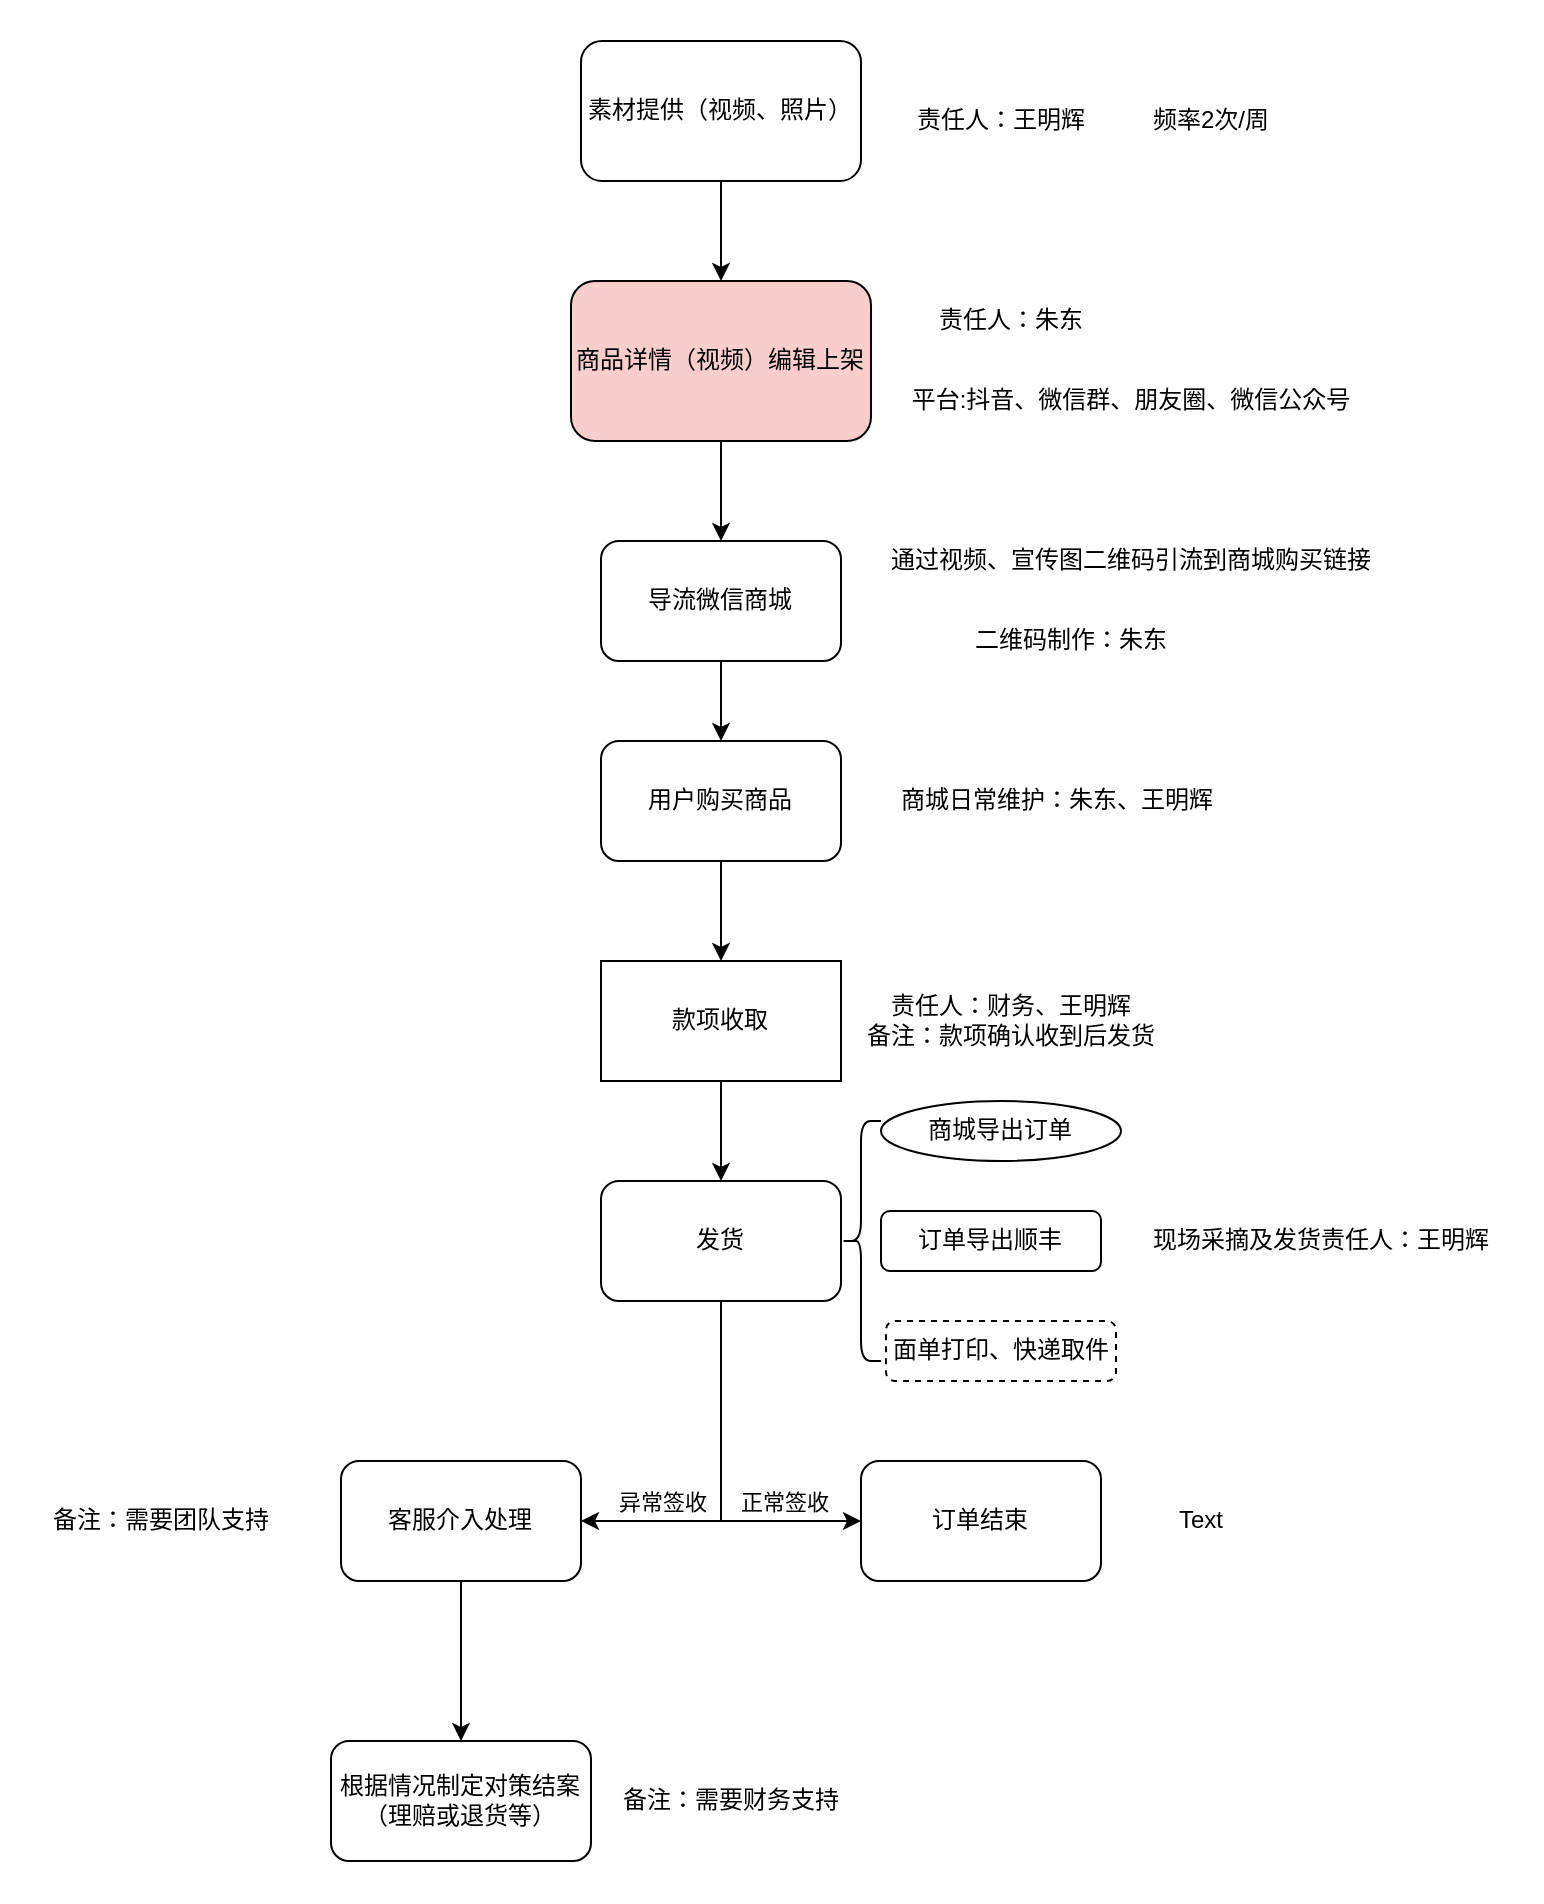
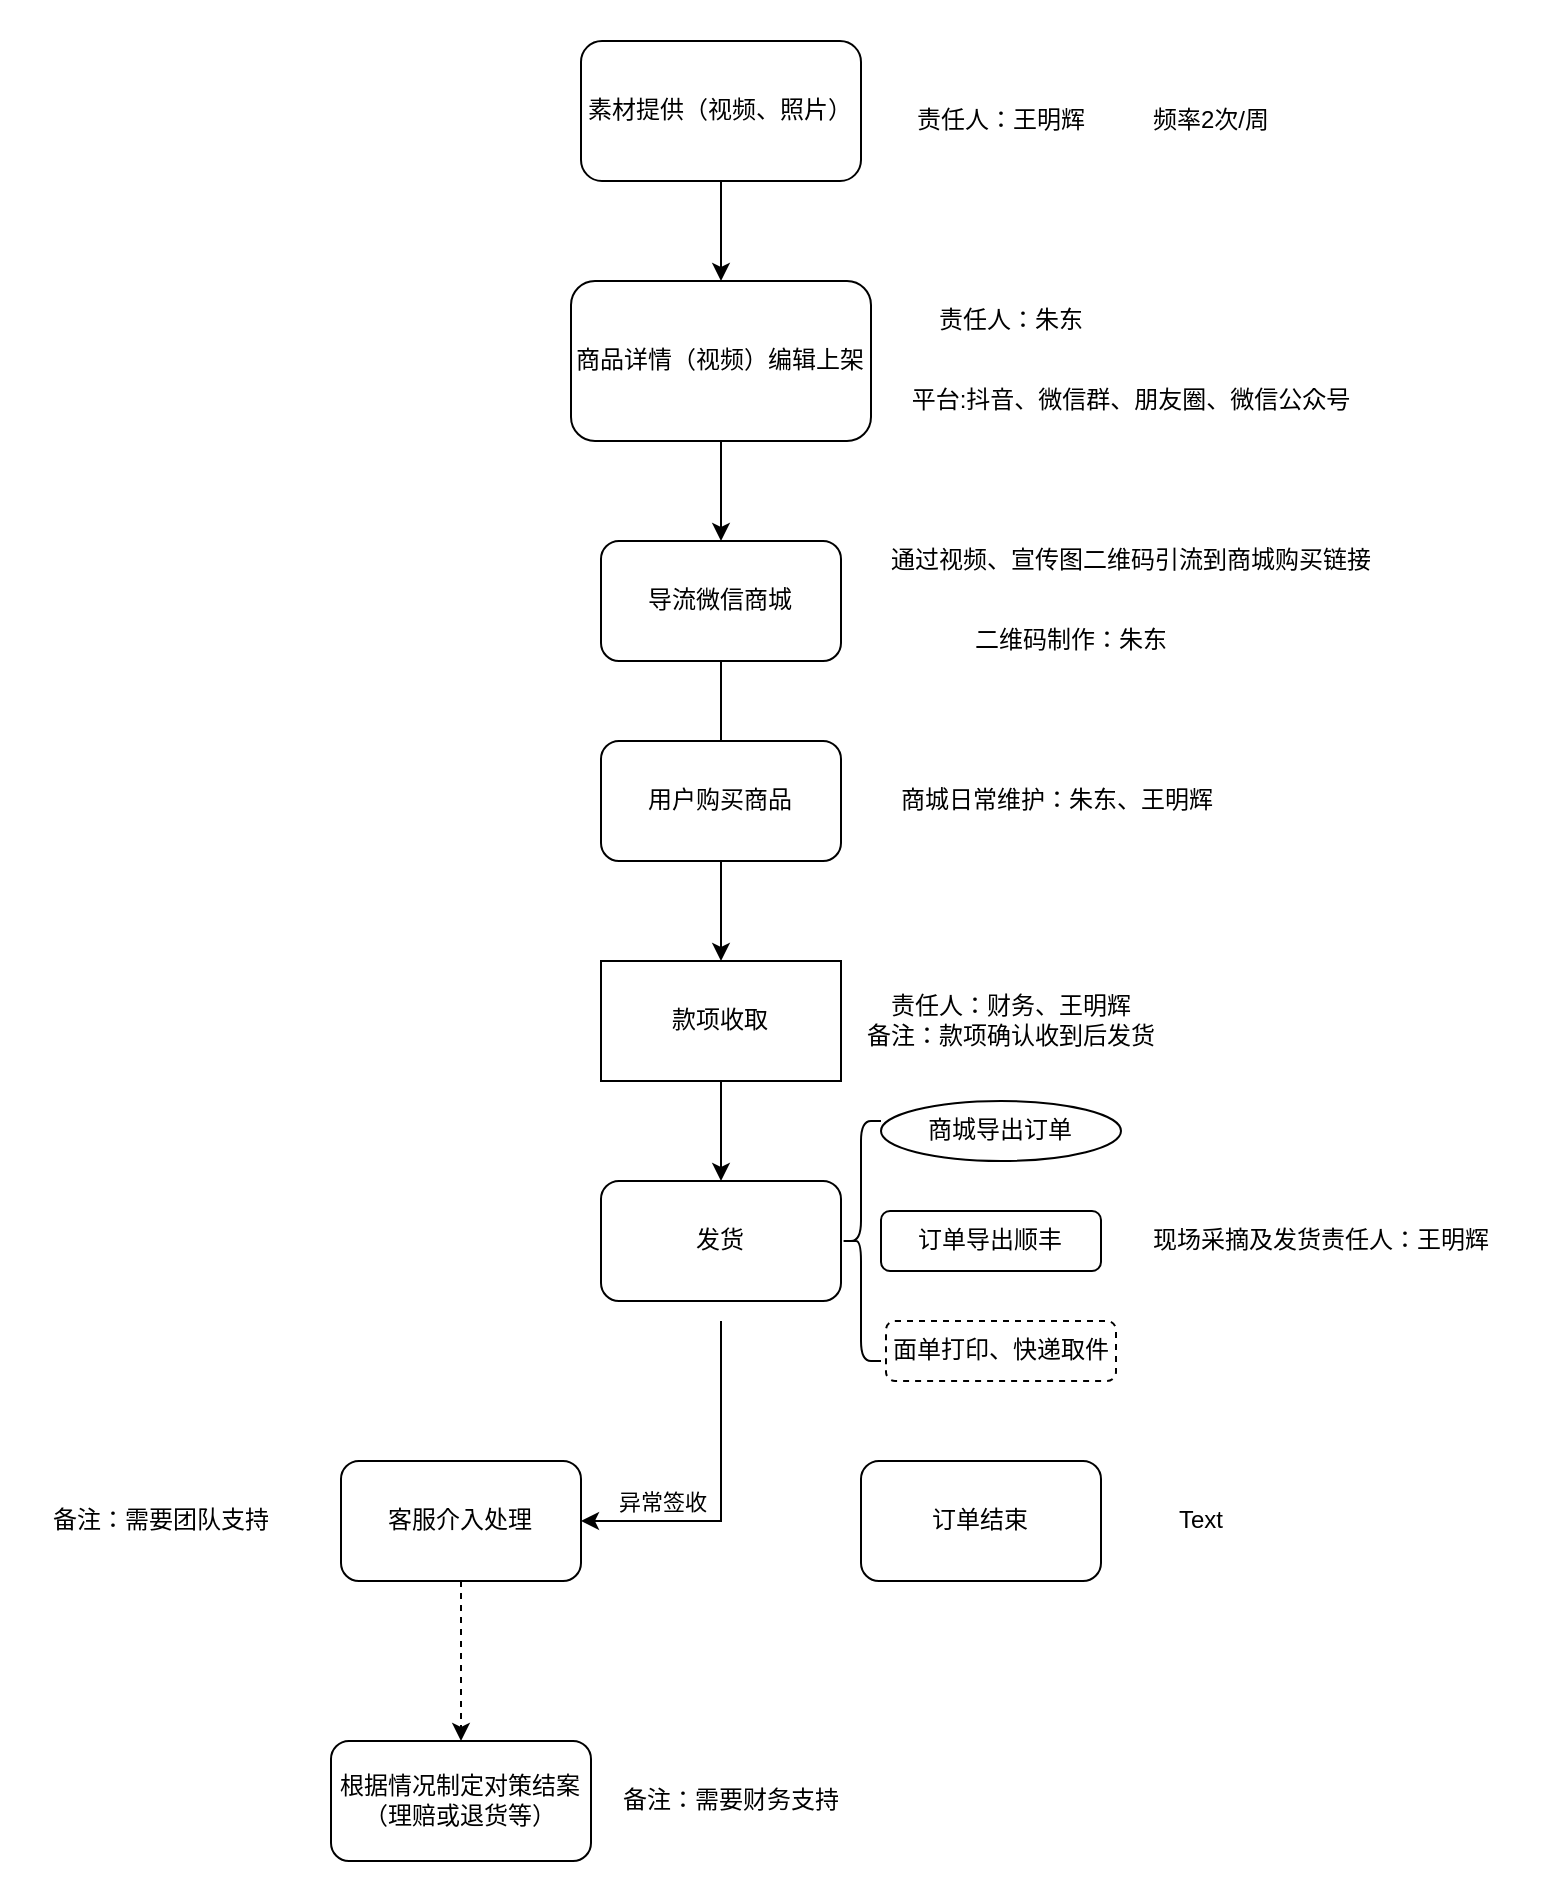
- <mxCell id="3" value="商品详情（视频）编辑上架" style="rounded=1;whiteSpace=wrap;html=1;fillColor=#f8cecc;" vertex="1" parent="1"><mxGeometry x="285" y="140" width="150" height="80" as="geometry" /></mxCell>
+ <mxCell id="3" value="商品详情（视频）编辑上架" style="rounded=1;whiteSpace=wrap;html=1;" vertex="1" parent="1"><mxGeometry x="285" y="140" width="150" height="80" as="geometry" /></mxCell>
- <mxCell id="14" value="" style="edgeStyle=orthogonalEdgeStyle;rounded=0;orthogonalLoop=1;jettySize=auto;html=1;" edge="1" parent="1" source="15" target="5"><mxGeometry relative="1" as="geometry" /></mxCell>
+ <mxCell id="14" value="" style="edgeStyle=orthogonalEdgeStyle;rounded=0;orthogonalLoop=1;jettySize=auto;html=1;endArrow=none;" edge="1" parent="1" source="15" target="5"><mxGeometry relative="1" as="geometry" /></mxCell>
- <mxCell id="16" value="" style="edgeStyle=orthogonalEdgeStyle;rounded=0;orthogonalLoop=1;jettySize=auto;html=1;" edge="1" parent="1" source="20" target="25"><mxGeometry relative="1" as="geometry"><Array as="points"><mxPoint x="360" y="760" /><mxPoint x="430" y="760" /></Array></mxGeometry></mxCell>
- <mxCell id="17" value="正常签收" style="edgeLabel;html=1;align=center;verticalAlign=middle;resizable=0;points=[];" vertex="1" connectable="0" parent="16"><mxGeometry x="0.567" y="3" relative="1" as="geometry"><mxPoint y="-7" as="offset" /></mxGeometry></mxCell>
- <mxCell id="26" value="" style="edgeStyle=orthogonalEdgeStyle;rounded=0;orthogonalLoop=1;jettySize=auto;html=1;" edge="1" parent="1" source="27" target="28"><mxGeometry relative="1" as="geometry" /></mxCell>
+ <mxCell id="26" value="" style="edgeStyle=orthogonalEdgeStyle;rounded=0;orthogonalLoop=1;jettySize=auto;html=1;dashed=1;" edge="1" parent="1" source="27" target="28"><mxGeometry relative="1" as="geometry" /></mxCell>
